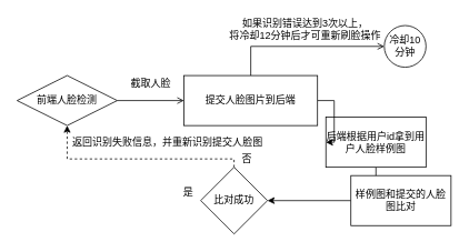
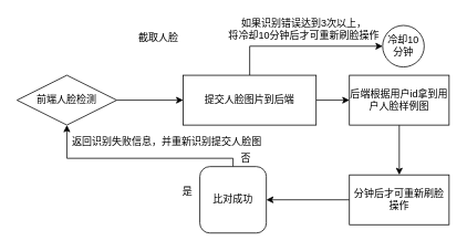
- <mxCell id="18" value="如果识别错误达到3次以上，&lt;br&gt;将冷却12分钟后才可重新刷脸操作" style="text;html=1;align=center;verticalAlign=middle;resizable=0;points=[];autosize=1;" vertex="1" parent="1"><mxGeometry x="265" y="20" width="200" height="30" as="geometry" /></mxCell>
+ <mxCell id="18" value="如果识别错误达到3次以上，&lt;br&gt;将冷却10分钟后才可重新刷脸操作" style="text;html=1;align=center;verticalAlign=middle;resizable=0;points=[];autosize=1;" vertex="1" parent="1"><mxGeometry x="265" y="20" width="200" height="30" as="geometry" /></mxCell>
- <mxCell id="7" style="edgeStyle=orthogonalEdgeStyle;rounded=0;orthogonalLoop=1;jettySize=auto;html=1;entryX=0;entryY=0.5;entryDx=0;entryDy=0;exitX=0.5;exitY=0;exitDx=0;exitDy=0;endArrow=open;" edge="1" parent="1" source="8" target="17"><mxGeometry relative="1" as="geometry" /></mxCell>
+ <mxCell id="7" style="edgeStyle=orthogonalEdgeStyle;rounded=0;orthogonalLoop=1;jettySize=auto;html=1;entryX=0;entryY=0.5;entryDx=0;entryDy=0;exitX=0.5;exitY=0;exitDx=0;exitDy=0;" edge="1" parent="1" source="8" target="17"><mxGeometry relative="1" as="geometry" /></mxCell>
- <mxCell id="9" value="截取人脸" style="text;html=1;align=center;verticalAlign=middle;resizable=0;points=[];autosize=1;" vertex="1" parent="1"><mxGeometry x="150" y="90" width="60" height="20" as="geometry" /></mxCell>
+ <mxCell id="9" value="截取人脸" style="text;html=1;align=center;verticalAlign=middle;resizable=0;points=[];autosize=1;" vertex="1" parent="1"><mxGeometry x="160" y="35" width="60" height="20" as="geometry" /></mxCell>
- <mxCell id="2" style="edgeStyle=orthogonalEdgeStyle;rounded=0;orthogonalLoop=1;jettySize=auto;html=1;entryX=0;entryY=0.5;entryDx=0;entryDy=0;endArrow=open;" edge="1" parent="1" source="3" target="8"><mxGeometry relative="1" as="geometry" /></mxCell>
+ <mxCell id="2" style="edgeStyle=orthogonalEdgeStyle;rounded=0;orthogonalLoop=1;jettySize=auto;html=1;entryX=0;entryY=0.5;entryDx=0;entryDy=0;" edge="1" parent="1" source="3" target="8"><mxGeometry relative="1" as="geometry" /></mxCell>
- <mxCell id="5" value="后端根据用户id拿到用户人脸样例图" style="rounded=0;whiteSpace=wrap;html=1;" vertex="1" parent="1"><mxGeometry x="390" y="140" width="120" height="60" as="geometry" /></mxCell>
+ <mxCell id="5" value="后端根据用户id拿到用户人脸样例图" style="rounded=0;whiteSpace=wrap;html=1;" vertex="1" parent="1"><mxGeometry x="420" y="90" width="120" height="60" as="geometry" /></mxCell>
- <mxCell id="12" style="edgeStyle=orthogonalEdgeStyle;rounded=0;orthogonalLoop=1;jettySize=auto;html=1;entryX=0.5;entryY=1;entryDx=0;entryDy=0;dashed=1;" edge="1" parent="1" source="13" target="3"><mxGeometry relative="1" as="geometry"><Array as="points"><mxPoint x="280" y="190" /><mxPoint x="80" y="190" /></Array></mxGeometry></mxCell>
+ <mxCell id="12" style="edgeStyle=orthogonalEdgeStyle;rounded=0;orthogonalLoop=1;jettySize=auto;html=1;entryX=0.5;entryY=1;entryDx=0;entryDy=0;" edge="1" parent="1" source="13" target="3"><mxGeometry relative="1" as="geometry"><Array as="points"><mxPoint x="280" y="190" /><mxPoint x="80" y="190" /></Array></mxGeometry></mxCell>
- <mxCell id="13" value="比对成功" style="rhombus;whiteSpace=wrap;html=1;" vertex="1" parent="1"><mxGeometry x="240" y="200" width="80" height="80" as="geometry" /></mxCell>
+ <mxCell id="13" value="比对成功" style="whiteSpace=wrap;html=1;rounded=1;" vertex="1" parent="1"><mxGeometry x="240" y="200" width="80" height="80" as="geometry" /></mxCell>
- <mxCell id="11" value="样例图和提交的人脸图比对" style="rounded=0;whiteSpace=wrap;html=1;" vertex="1" parent="1"><mxGeometry x="420" y="210" width="120" height="60" as="geometry" /></mxCell>
+ <mxCell id="11" value="分钟后才可重新刷脸操作" style="rounded=0;whiteSpace=wrap;html=1;" vertex="1" parent="1"><mxGeometry x="420" y="210" width="120" height="60" as="geometry" /></mxCell>
